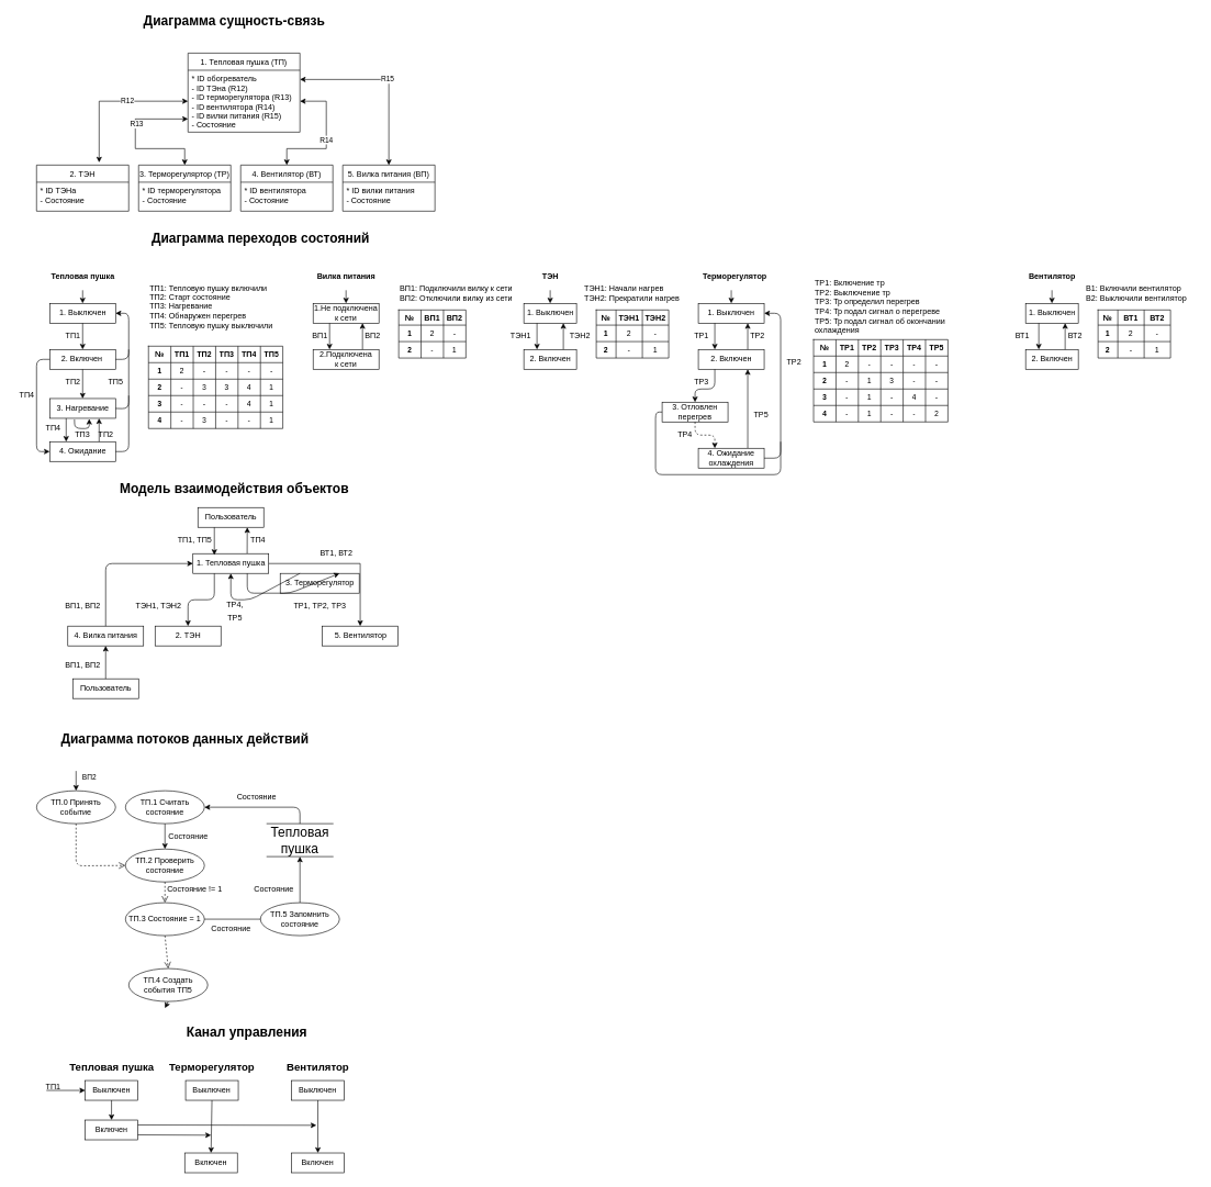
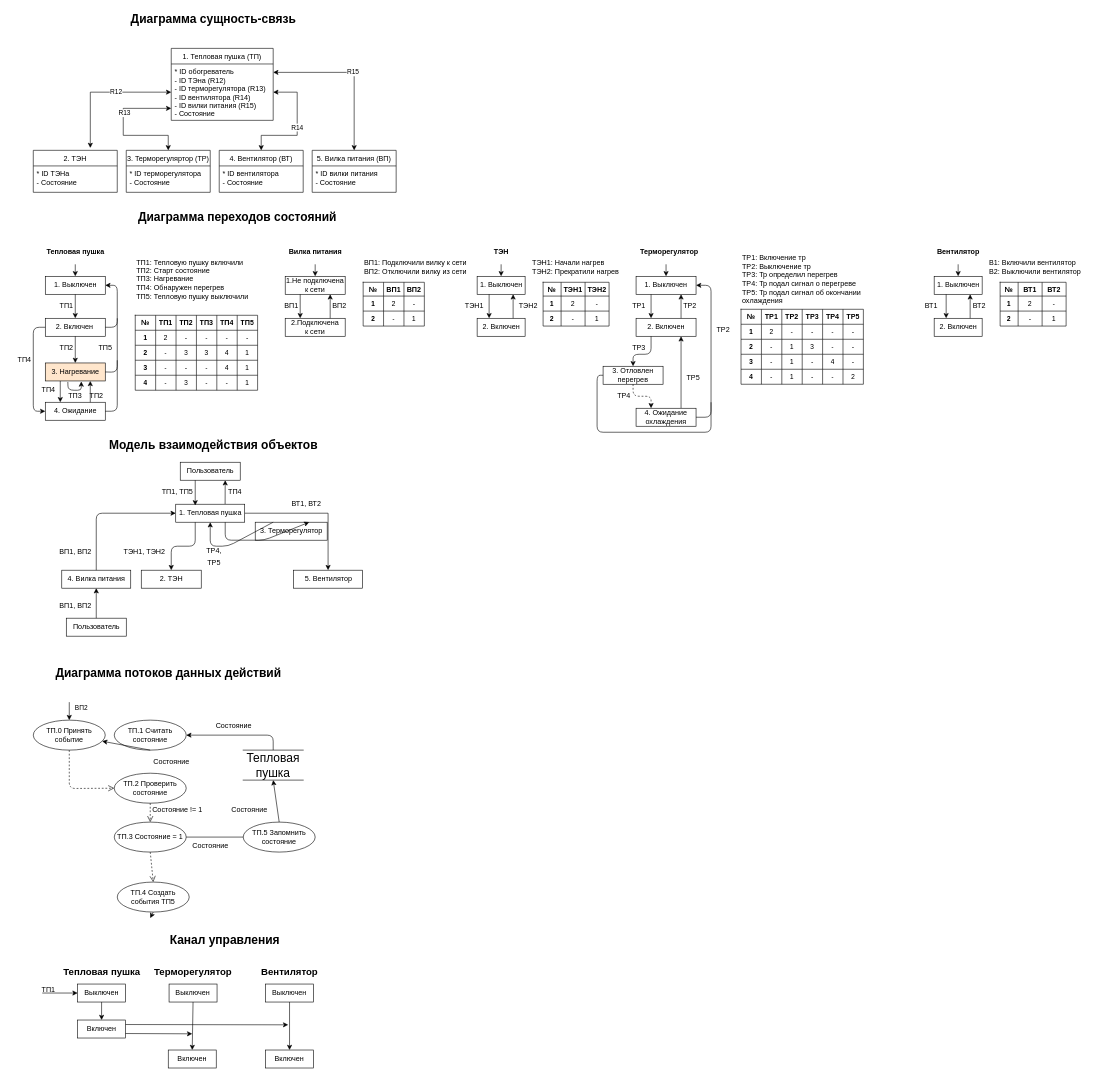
- <mxCell id="14" value="3. Нагревание" style="html=1;" parent="1" vertex="1"><mxGeometry x="75" y="604.5" width="100" height="30" as="geometry" /></mxCell>
+ <mxCell id="14" value="3. Нагревание" style="html=1;fillColor=#ffe6cc;" parent="1" vertex="1"><mxGeometry x="75" y="604.5" width="100" height="30" as="geometry" /></mxCell>
- <mxCell id="176" value="ТР1, ТР2, ТР3" style="text;html=1;align=center;verticalAlign=middle;resizable=0;points=[];autosize=1;strokeColor=none;" parent="1" vertex="1"><mxGeometry x="440" y="910" width="90" height="20" as="geometry" /></mxCell>
- <mxCell id="188" value="" style="endArrow=classic;html=1;exitX=0.5;exitY=1;exitDx=0;exitDy=0;entryX=0.5;entryY=0;entryDx=0;entryDy=0;" parent="1" source="184" target="187" edge="1"><mxGeometry width="50" height="50" relative="1" as="geometry"><mxPoint x="665" y="1080" as="sourcePoint" /><mxPoint x="715" y="1030" as="targetPoint" /></mxGeometry></mxCell>
+ <mxCell id="188" value="" style="endArrow=classic;html=1;exitX=0.5;exitY=1;exitDx=0;exitDy=0;" parent="1" source="184" target="181" edge="1"><mxGeometry width="50" height="50" relative="1" as="geometry"><mxPoint x="665" y="1080" as="sourcePoint" /><mxPoint x="715" y="1030" as="targetPoint" /></mxGeometry></mxCell>
- <mxCell id="195" value="ТП.5 Запомнить состояние" style="ellipse;whiteSpace=wrap;html=1;align=center;" parent="1" vertex="1"><mxGeometry x="395" y="1370" width="120" height="50" as="geometry" /></mxCell>
+ <mxCell id="195" value="ТП.5 Запомнить состояние" style="ellipse;whiteSpace=wrap;html=1;align=center;" parent="1" vertex="1"><mxGeometry x="405" y="1370" width="120" height="50" as="geometry" /></mxCell>
